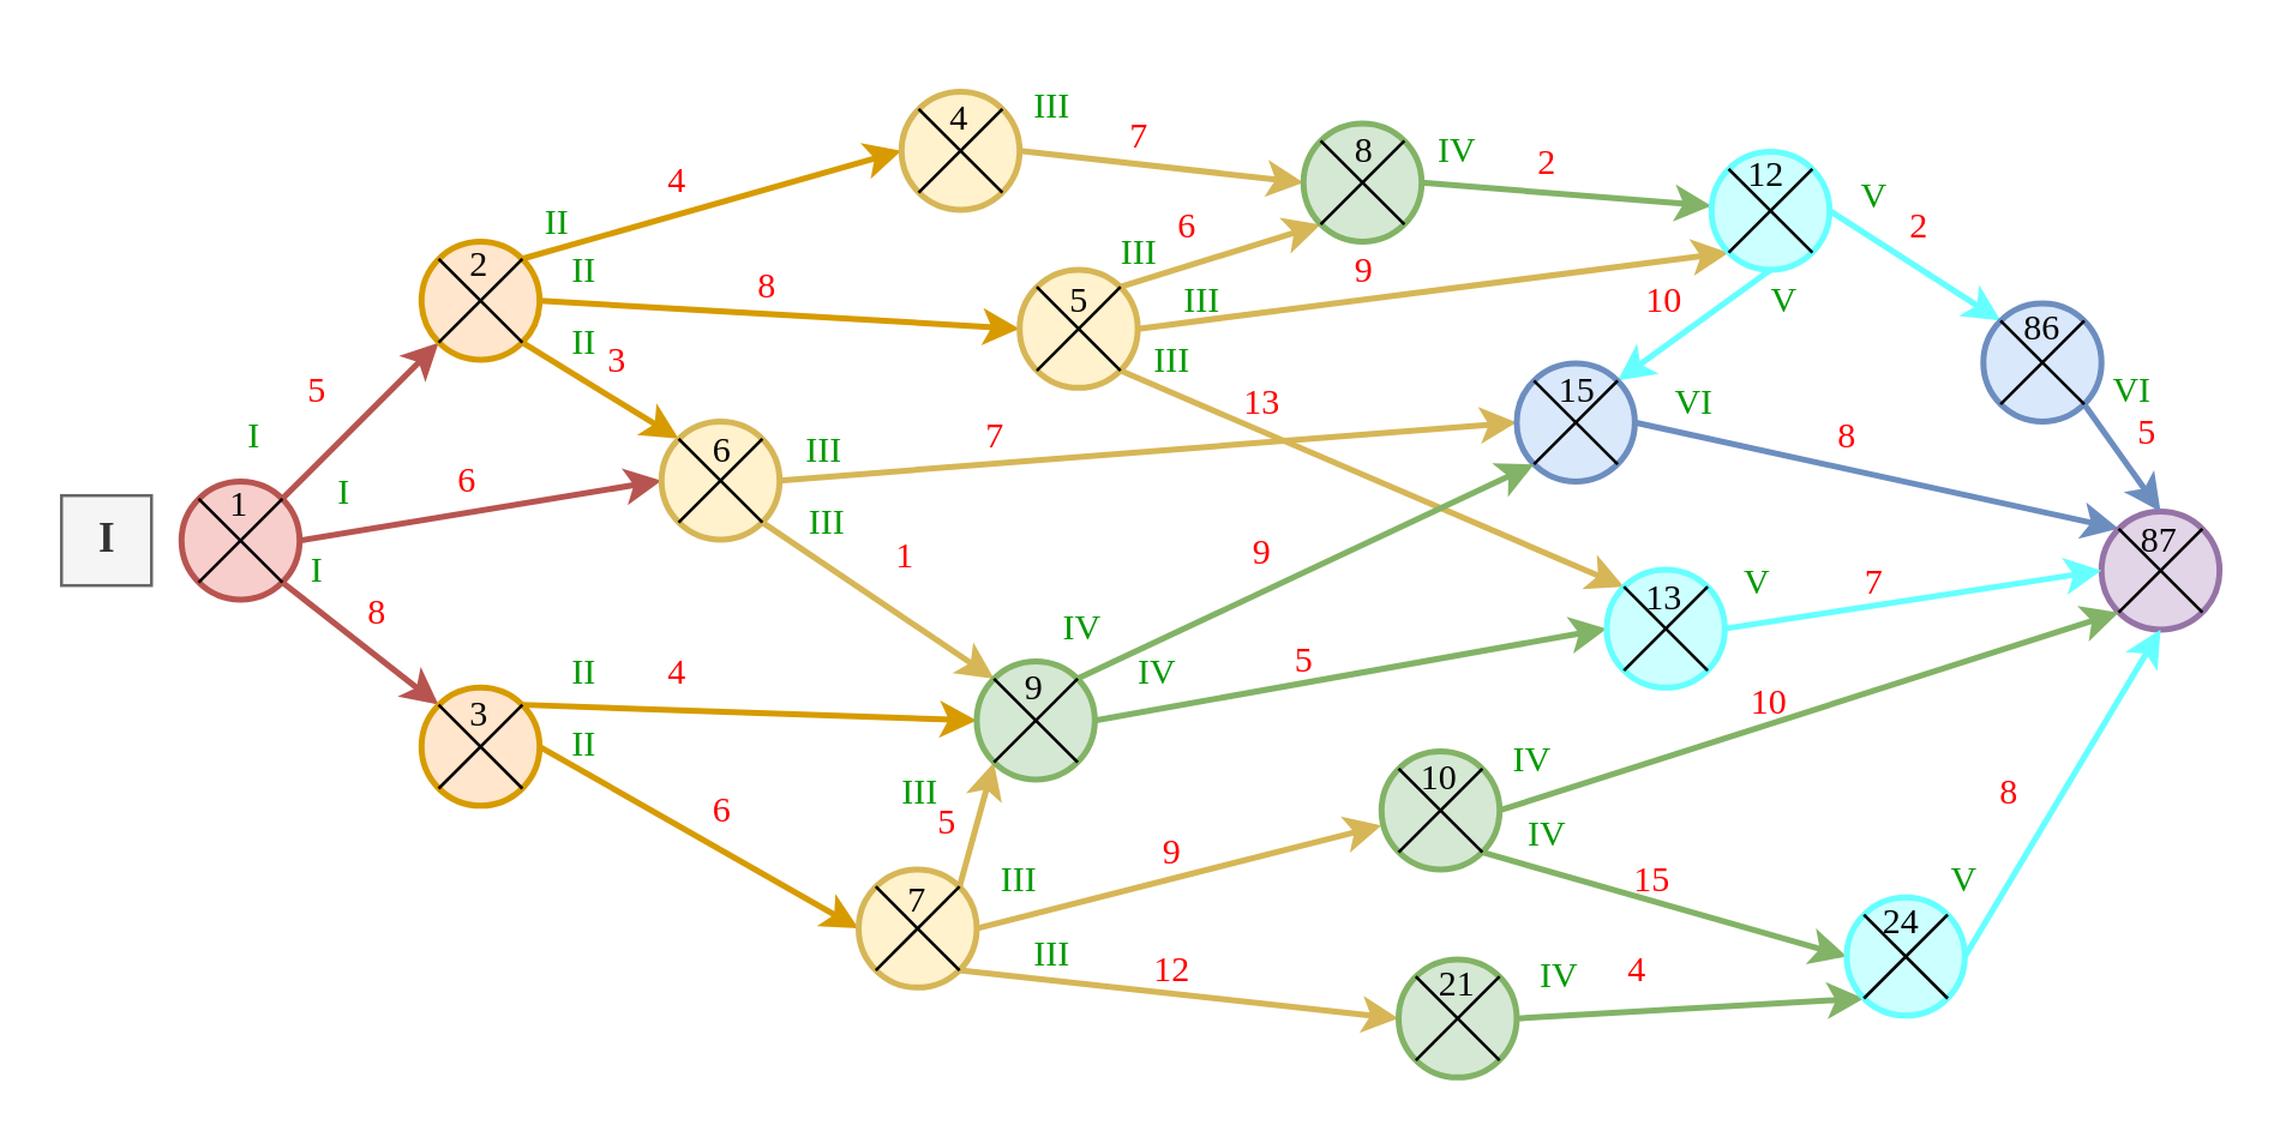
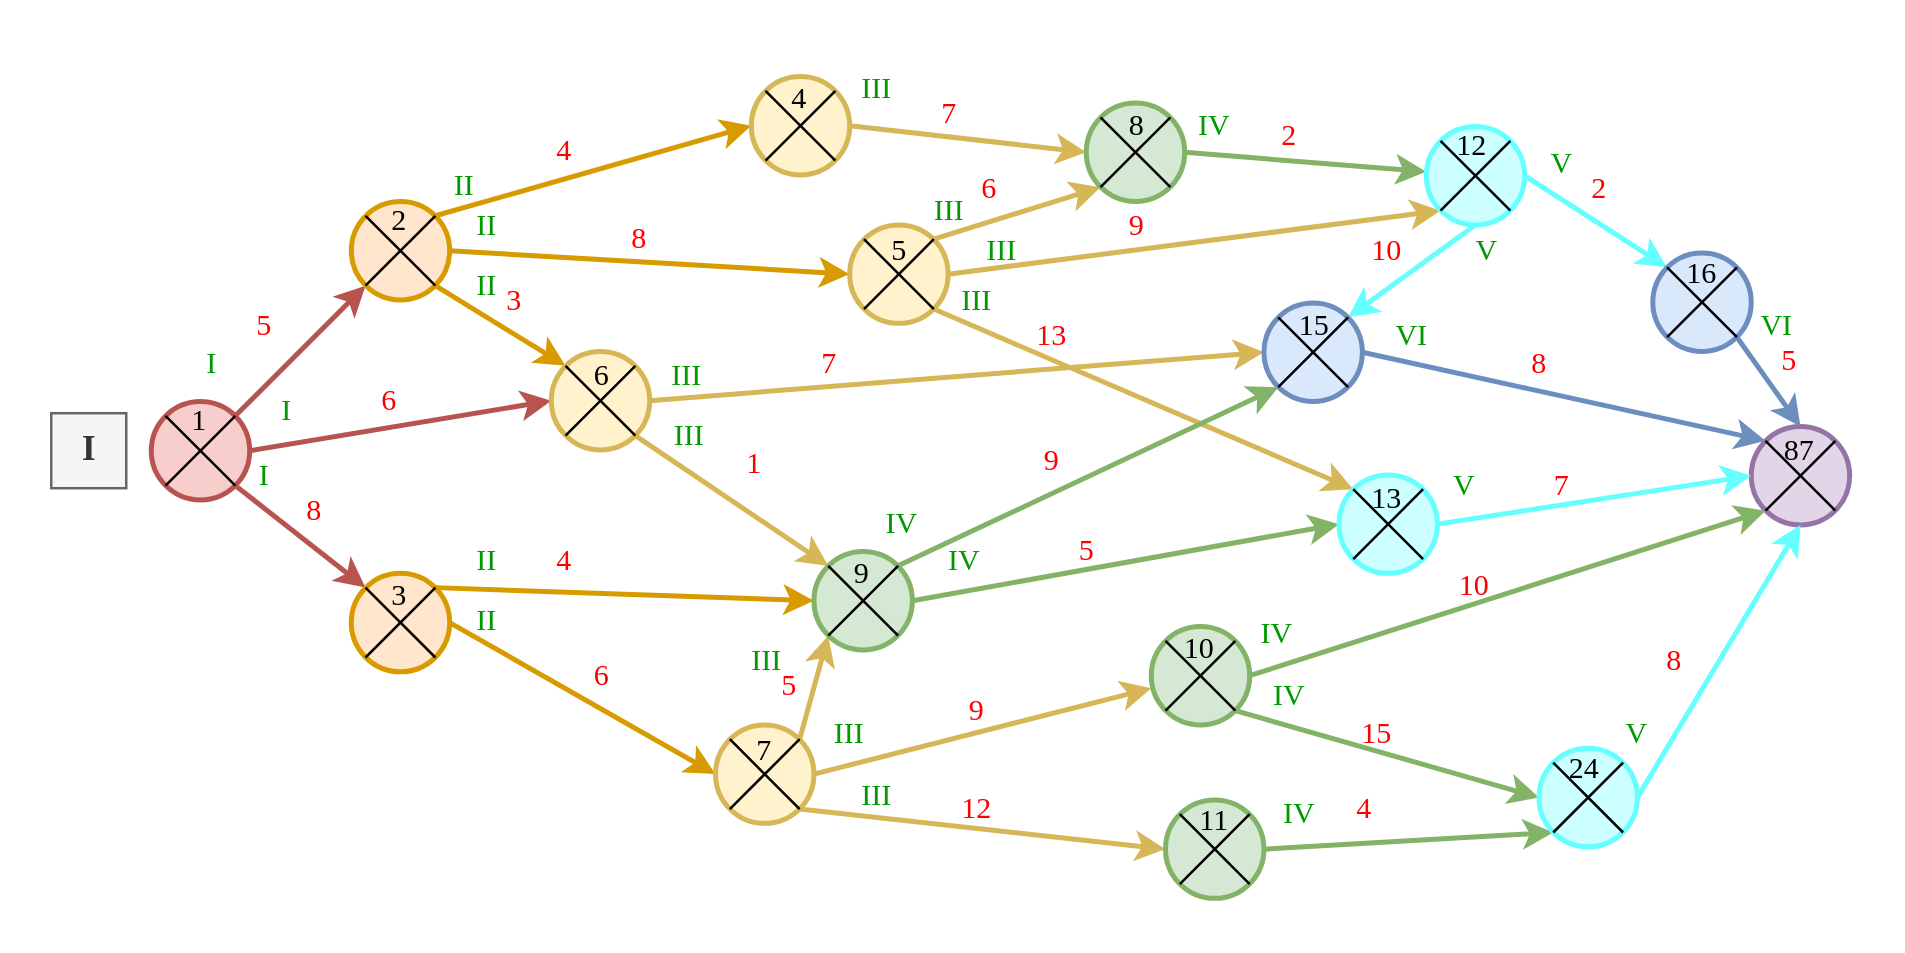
- <mxCell id="156" value="86" style="text;html=1;align=center;verticalAlign=middle;resizable=0;points=[];autosize=1;strokeColor=none;fillColor=none;fontFamily=Times New Roman;fontColor=#000000;" vertex="1" parent="1"><mxGeometry x="660" y="94.06" width="40" height="30" as="geometry" /></mxCell>
+ <mxCell id="156" value="16" style="text;html=1;align=center;verticalAlign=middle;resizable=0;points=[];autosize=1;strokeColor=none;fillColor=none;fontFamily=Times New Roman;fontColor=#000000;" vertex="1" parent="1"><mxGeometry x="660" y="94.06" width="40" height="30" as="geometry" /></mxCell>
- <mxCell id="151" value="21" style="text;html=1;align=center;verticalAlign=middle;resizable=0;points=[];autosize=1;strokeColor=none;fillColor=none;fontFamily=Times New Roman;fontColor=#000000;" vertex="1" parent="1"><mxGeometry x="464.71" y="312.69" width="40" height="30" as="geometry" /></mxCell>
+ <mxCell id="151" value="11" style="text;html=1;align=center;verticalAlign=middle;resizable=0;points=[];autosize=1;strokeColor=none;fillColor=none;fontFamily=Times New Roman;fontColor=#000000;" vertex="1" parent="1"><mxGeometry x="464.71" y="312.69" width="40" height="30" as="geometry" /></mxCell>
